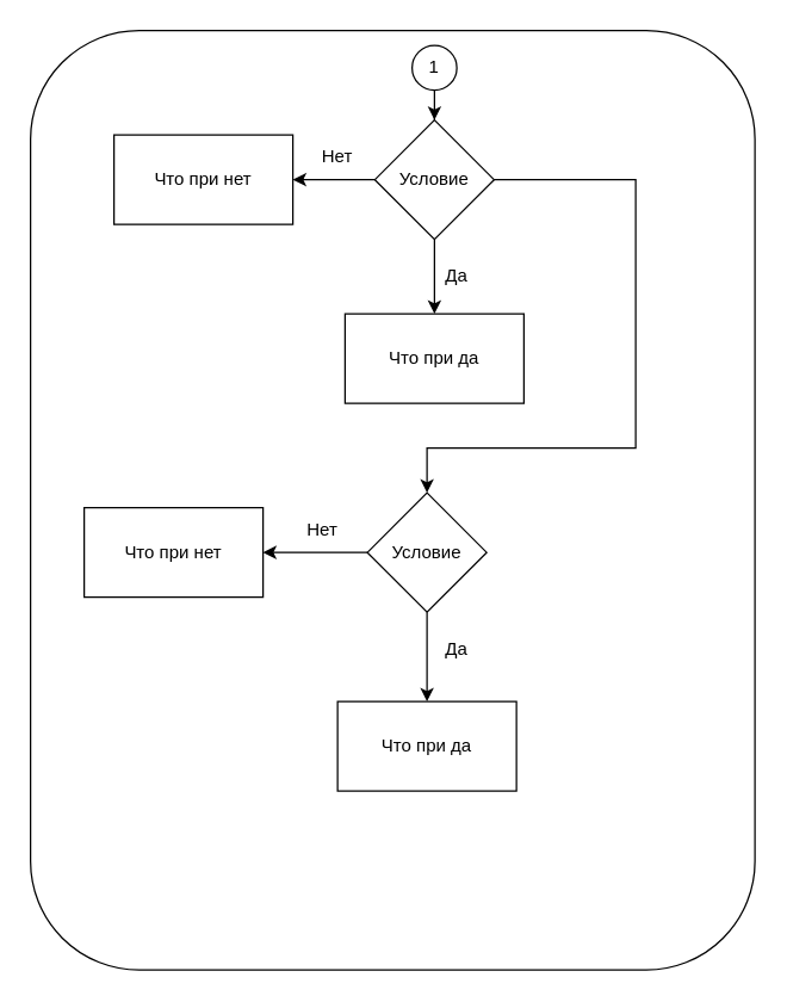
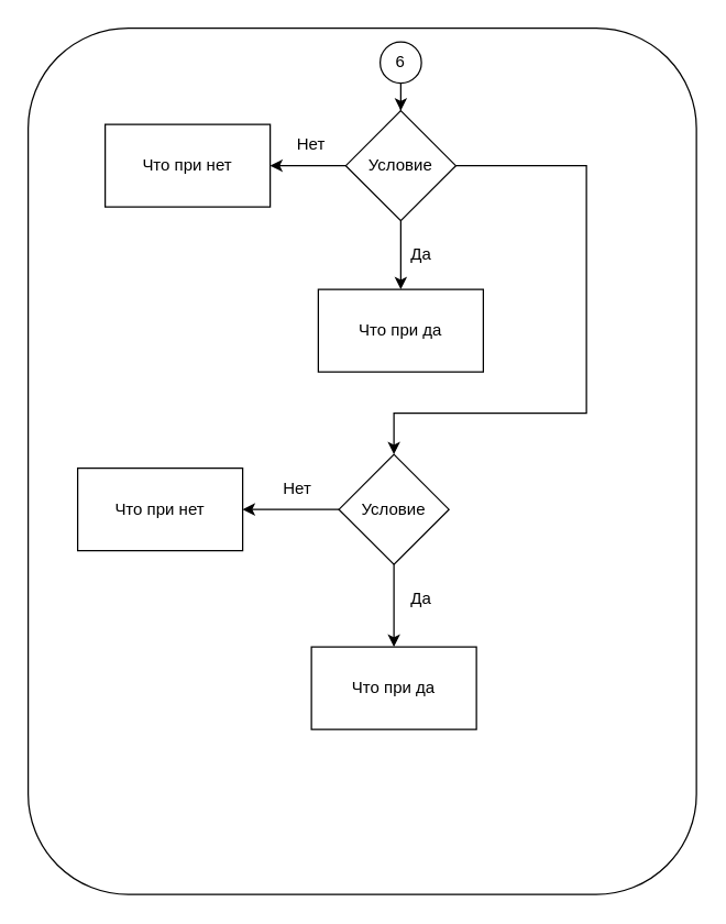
- <mxCell id="4" value="1" style="ellipse;whiteSpace=wrap;html=1;aspect=fixed;" vertex="1" parent="1"><mxGeometry x="276" y="30" width="30" height="30" as="geometry" /></mxCell>
+ <mxCell id="4" value="6" style="ellipse;whiteSpace=wrap;html=1;aspect=fixed;" vertex="1" parent="1"><mxGeometry x="276" y="30" width="30" height="30" as="geometry" /></mxCell>
